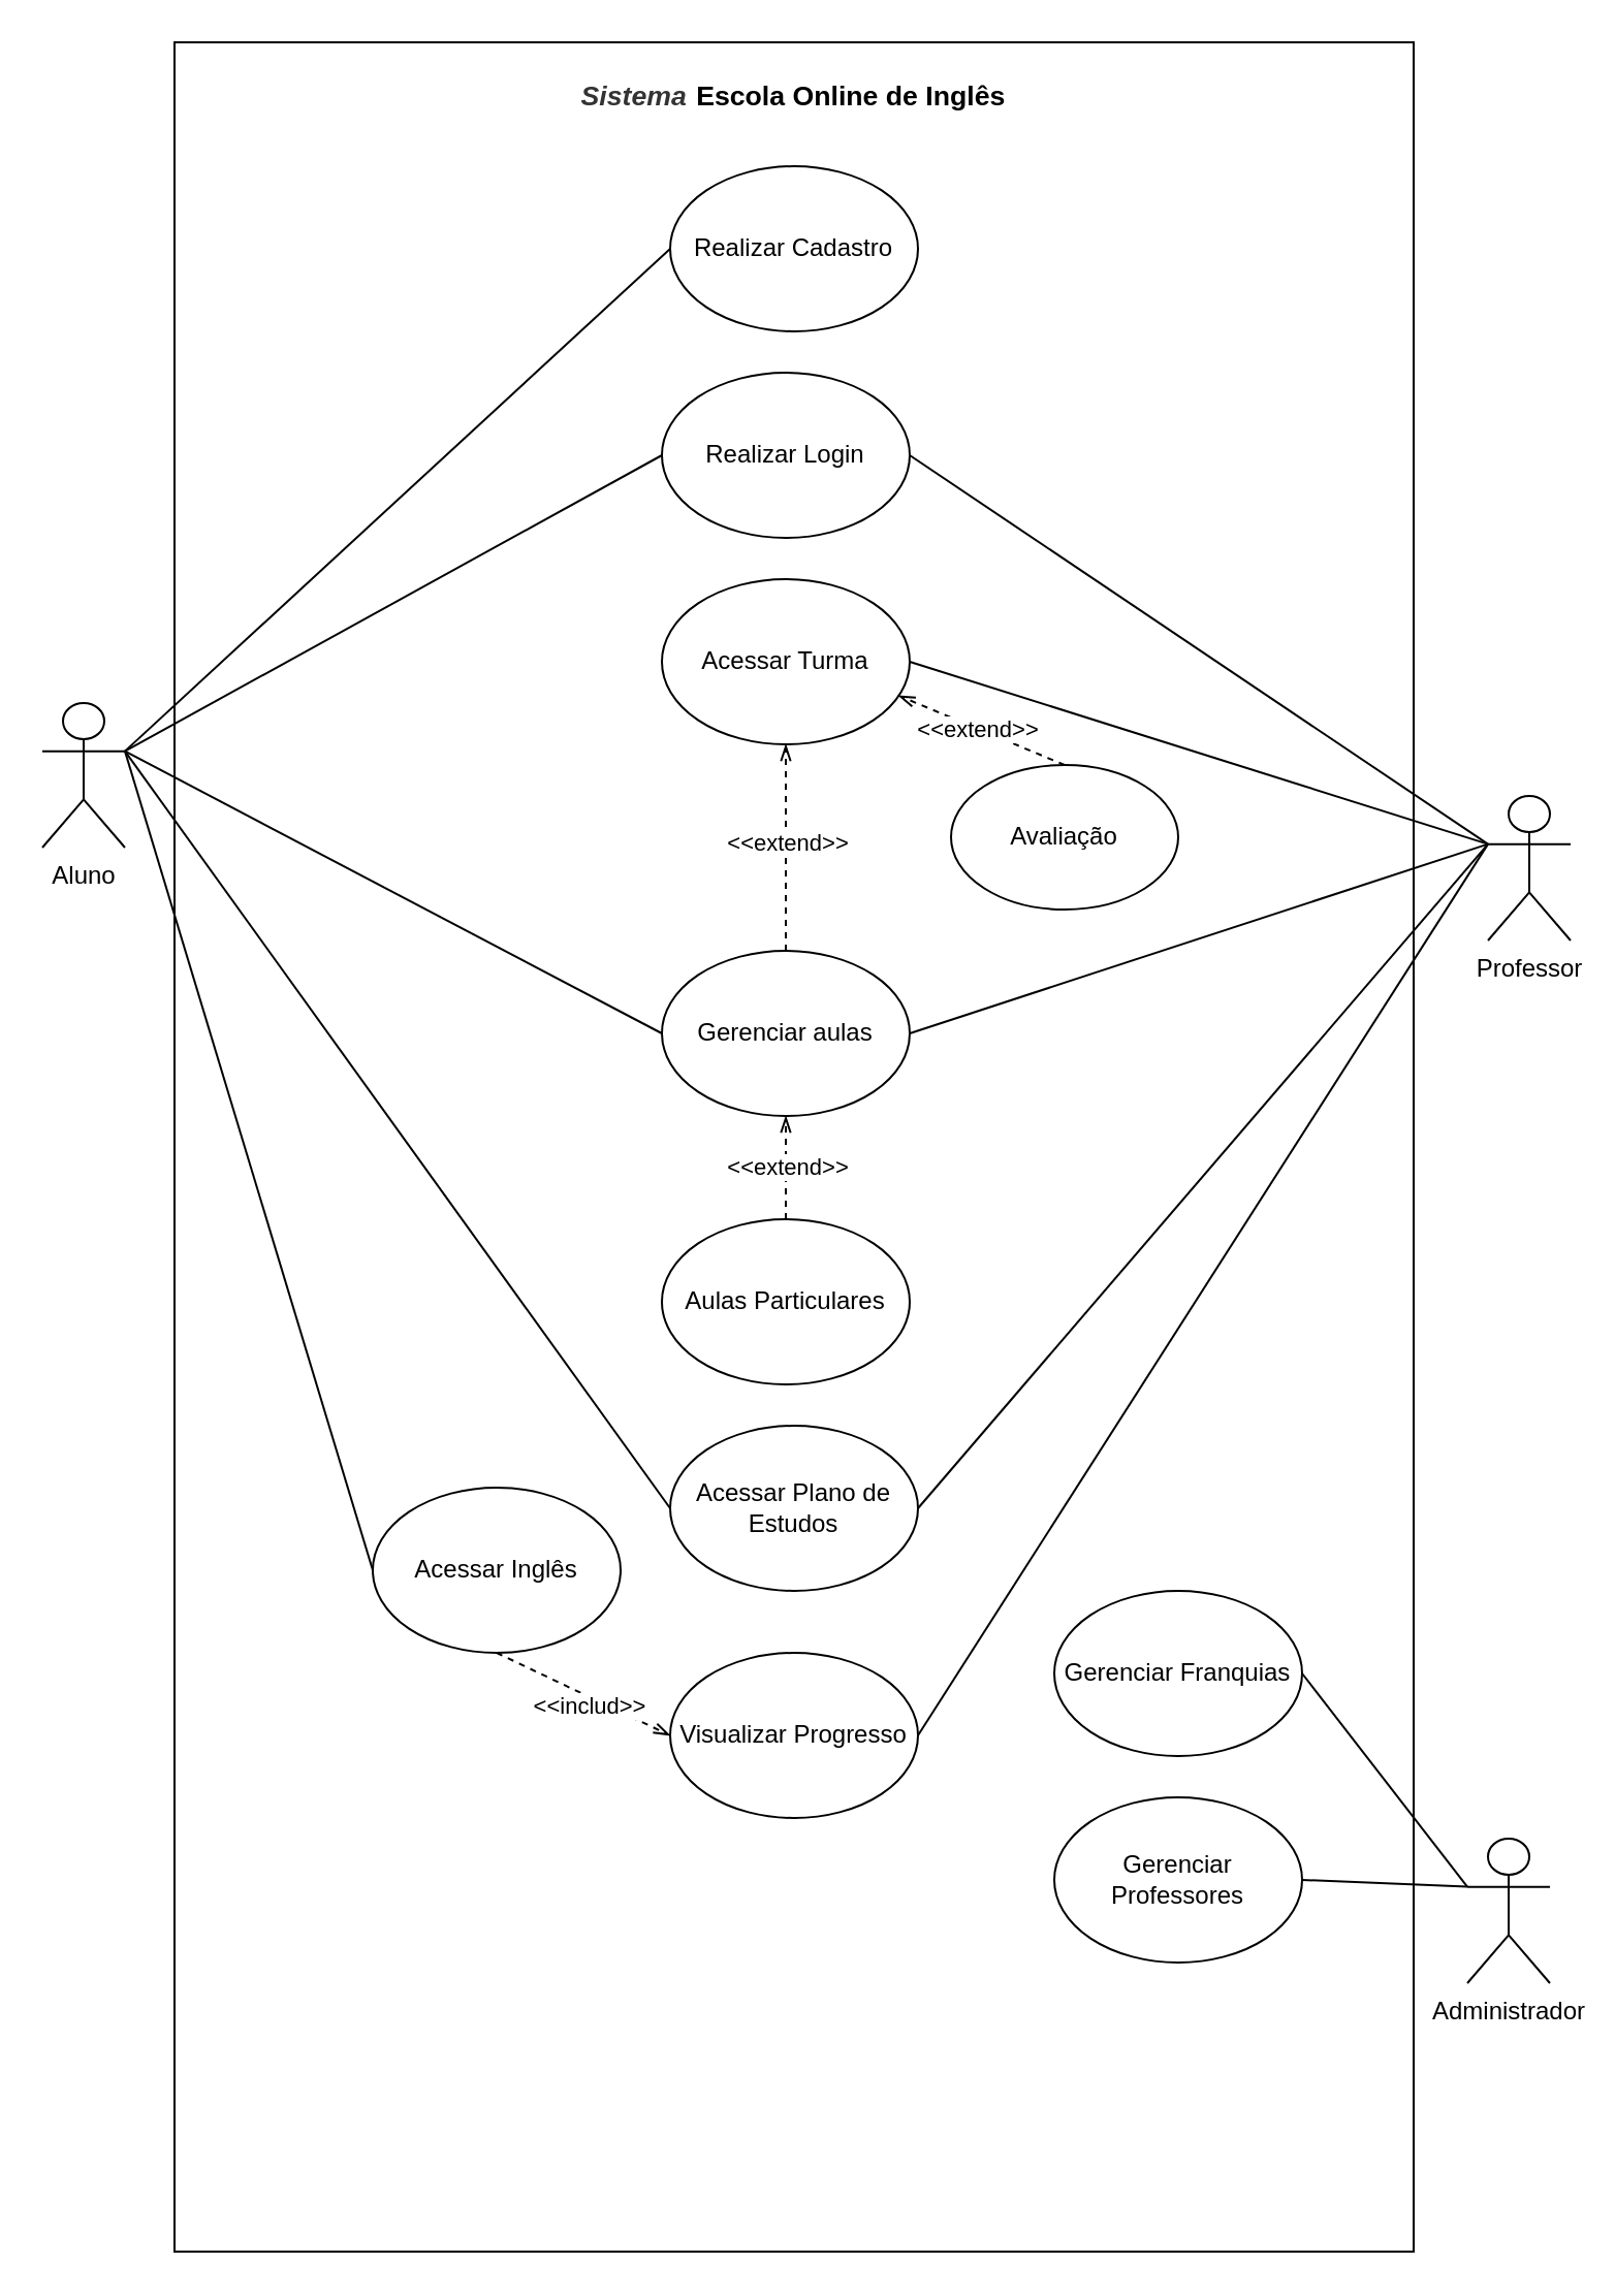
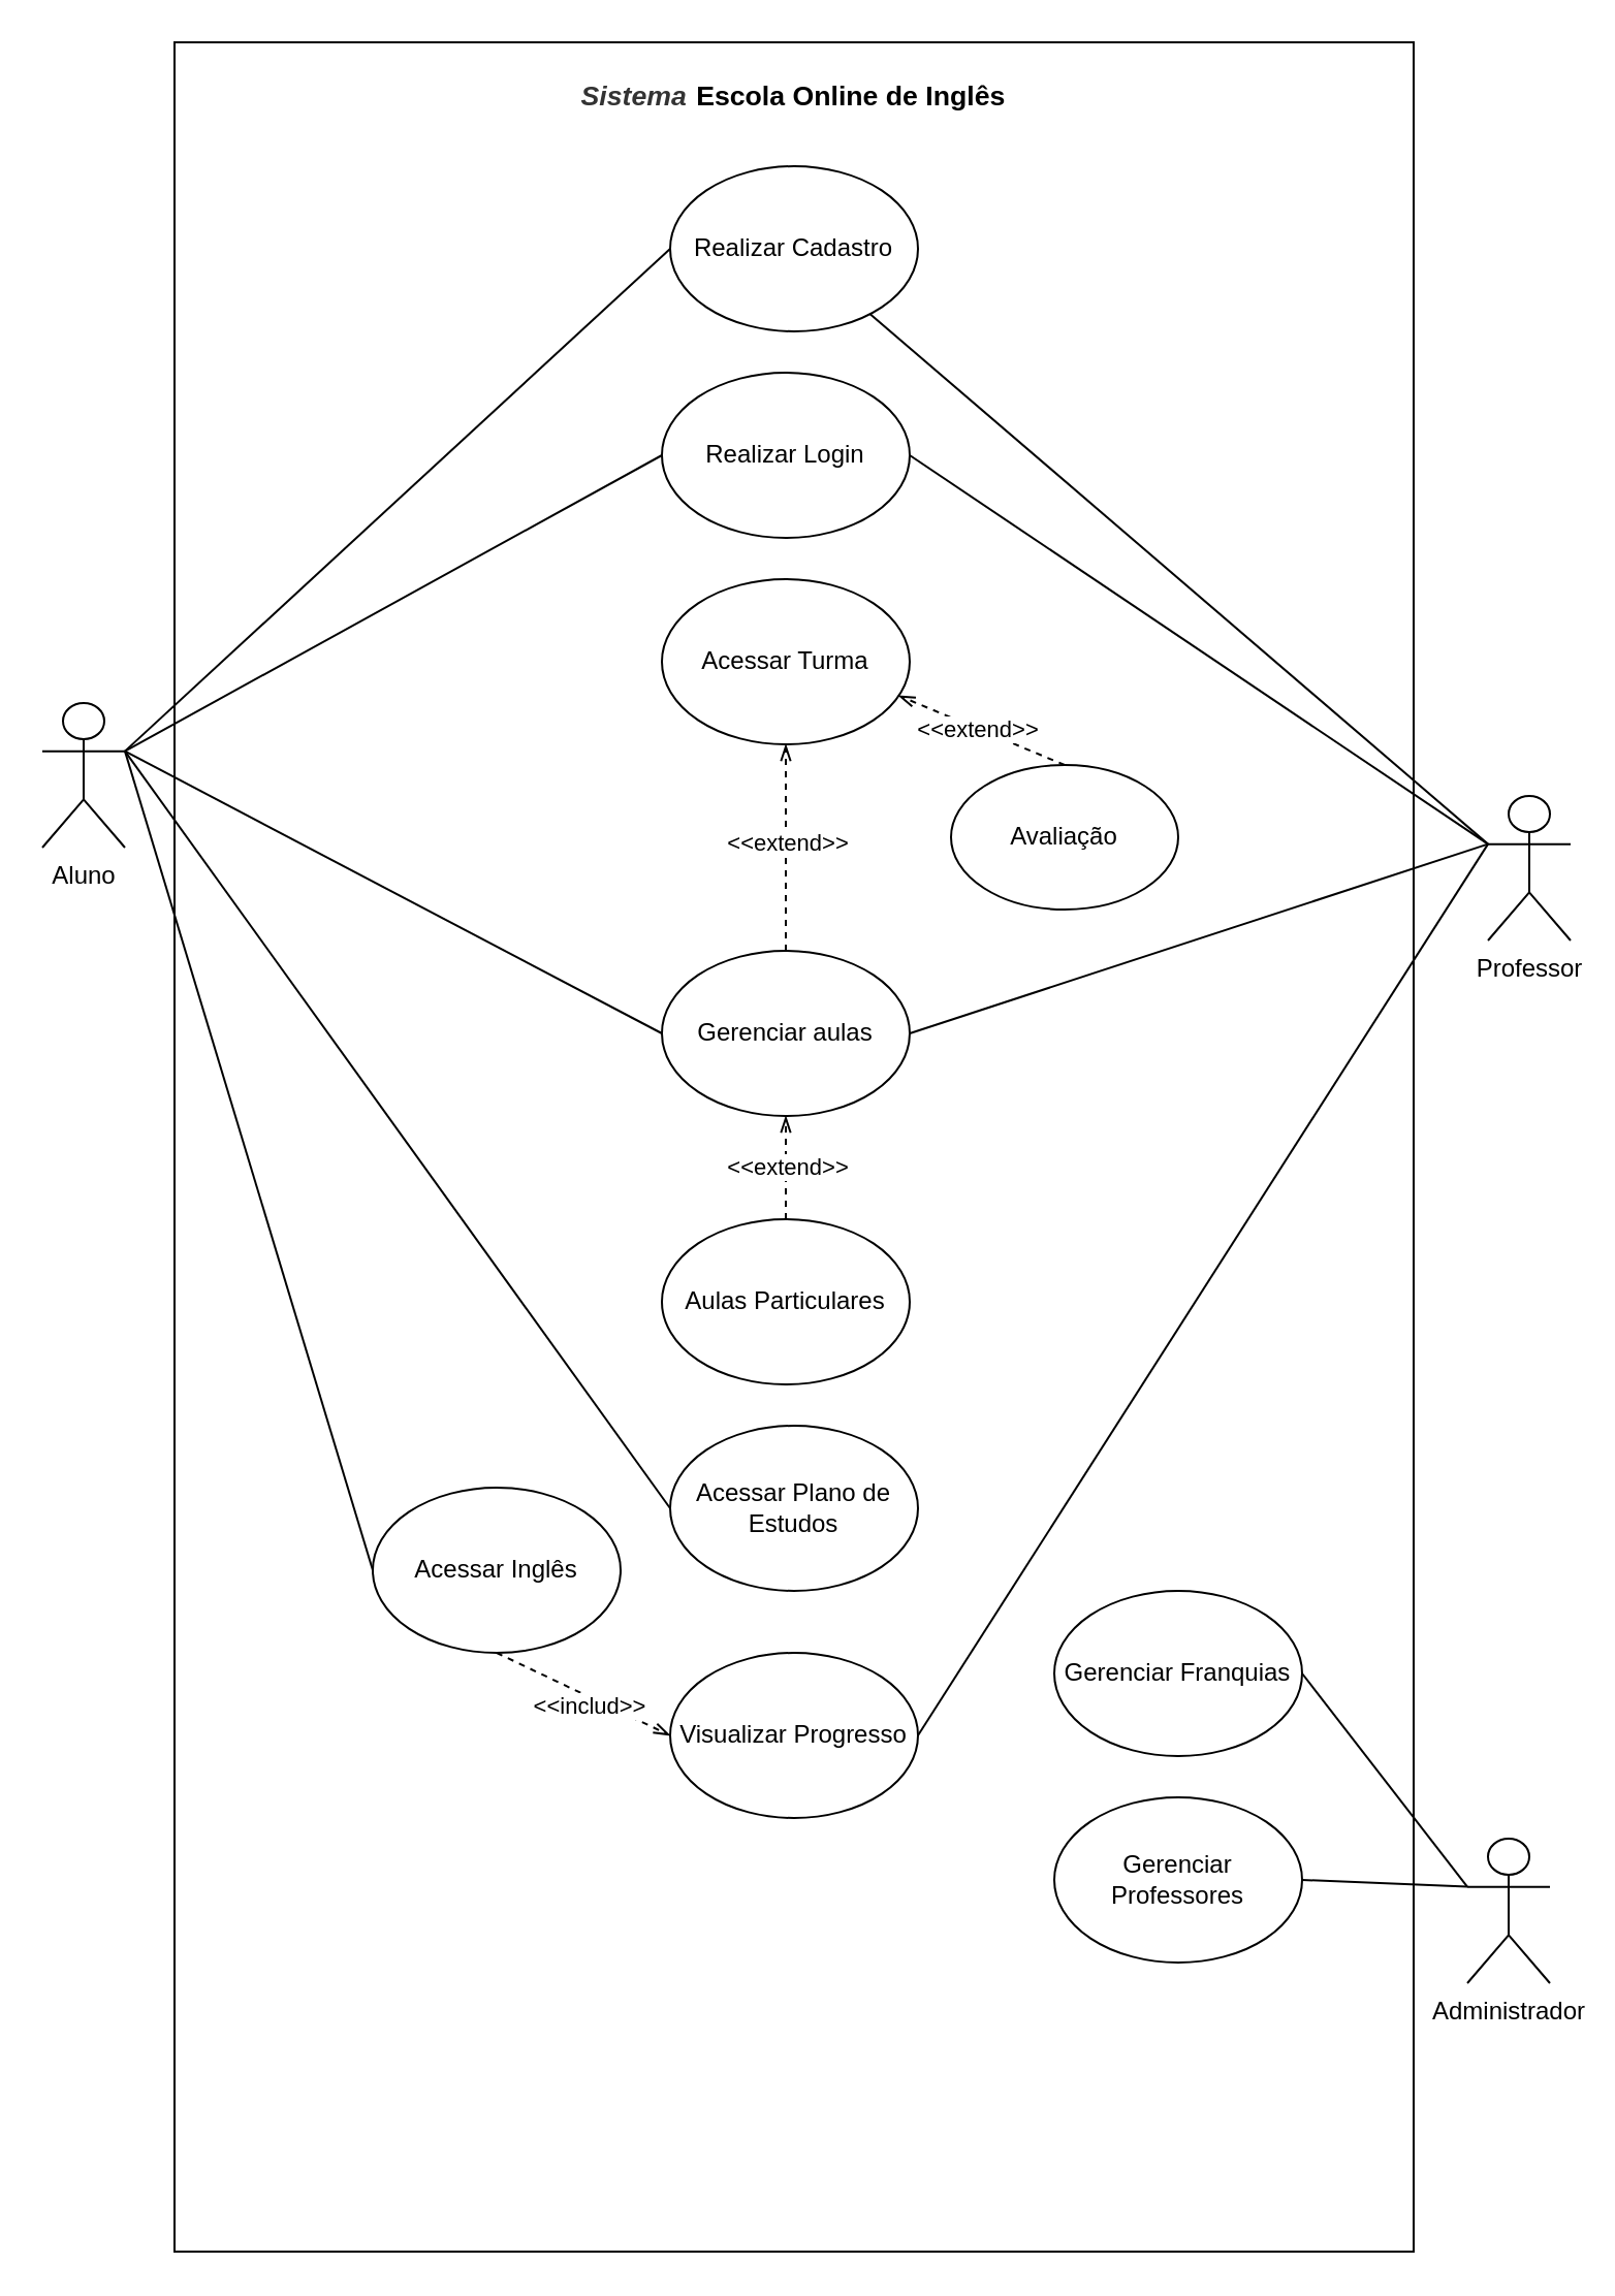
- <mxCell id="17" value="" style="endArrow=none;html=1;rounded=0;exitX=0;exitY=0.333;exitDx=0;exitDy=0;exitPerimeter=0;entryX=1;entryY=0.5;entryDx=0;entryDy=0;" edge="1" parent="1" source="3" target="6"><mxGeometry width="50" height="50" relative="1" as="geometry"><mxPoint x="620" y="373" as="sourcePoint" /><mxPoint x="460" y="200" as="targetPoint" /></mxGeometry></mxCell>
+ <mxCell id="17" value="" style="endArrow=none;html=1;rounded=0;exitX=0;exitY=0.333;exitDx=0;exitDy=0;exitPerimeter=0;" edge="1" parent="1" source="3" target="4"><mxGeometry width="50" height="50" relative="1" as="geometry"><mxPoint x="620" y="373" as="sourcePoint" /><mxPoint x="460" y="200" as="targetPoint" /></mxGeometry></mxCell>
- <mxCell id="19" value="" style="endArrow=none;html=1;rounded=0;exitX=0;exitY=0.333;exitDx=0;exitDy=0;exitPerimeter=0;entryX=1;entryY=0.5;entryDx=0;entryDy=0;" edge="1" parent="1" source="3" target="10"><mxGeometry width="50" height="50" relative="1" as="geometry"><mxPoint x="620" y="373" as="sourcePoint" /><mxPoint x="450" y="520" as="targetPoint" /></mxGeometry></mxCell>
